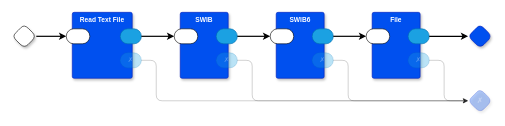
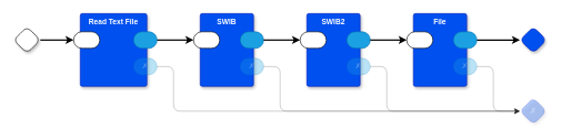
- <mxCell id="21" value="SWIB6" style="rounded=1;whiteSpace=wrap;sketch=0;container=1;recursiveResize=0;verticalAlign=top;arcSize=6;fontStyle=1;autosize=0;points=[];absoluteArcSize=1;shadow=1;strokeColor=#001DBC;fillColor=#0050ef;fontColor=#ffffff;fontFamily=Helvetica;fontSize=11;labelBackgroundColor=none;" parent="1" vertex="1"><mxGeometry x="460" y="20" width="80" height="110" as="geometry"><mxRectangle x="-98" y="-1230" width="99" height="26" as="alternateBounds" /></mxGeometry></mxCell>
+ <mxCell id="21" value="SWIB2" style="rounded=1;whiteSpace=wrap;sketch=0;container=1;recursiveResize=0;verticalAlign=top;arcSize=6;fontStyle=1;autosize=0;points=[];absoluteArcSize=1;shadow=1;strokeColor=#001DBC;fillColor=#0050ef;fontColor=#ffffff;fontFamily=Helvetica;fontSize=11;labelBackgroundColor=none;" parent="1" vertex="1"><mxGeometry x="460" y="20" width="80" height="110" as="geometry"><mxRectangle x="-98" y="-1230" width="99" height="26" as="alternateBounds" /></mxGeometry></mxCell>
